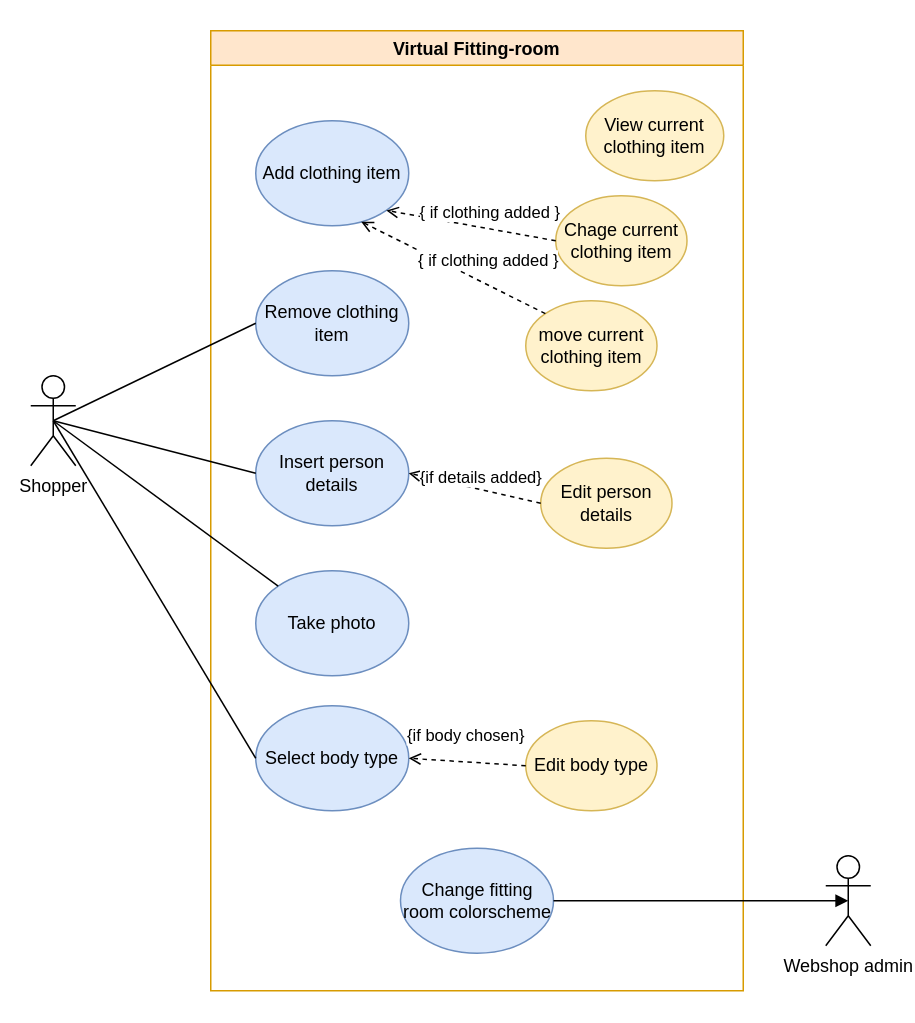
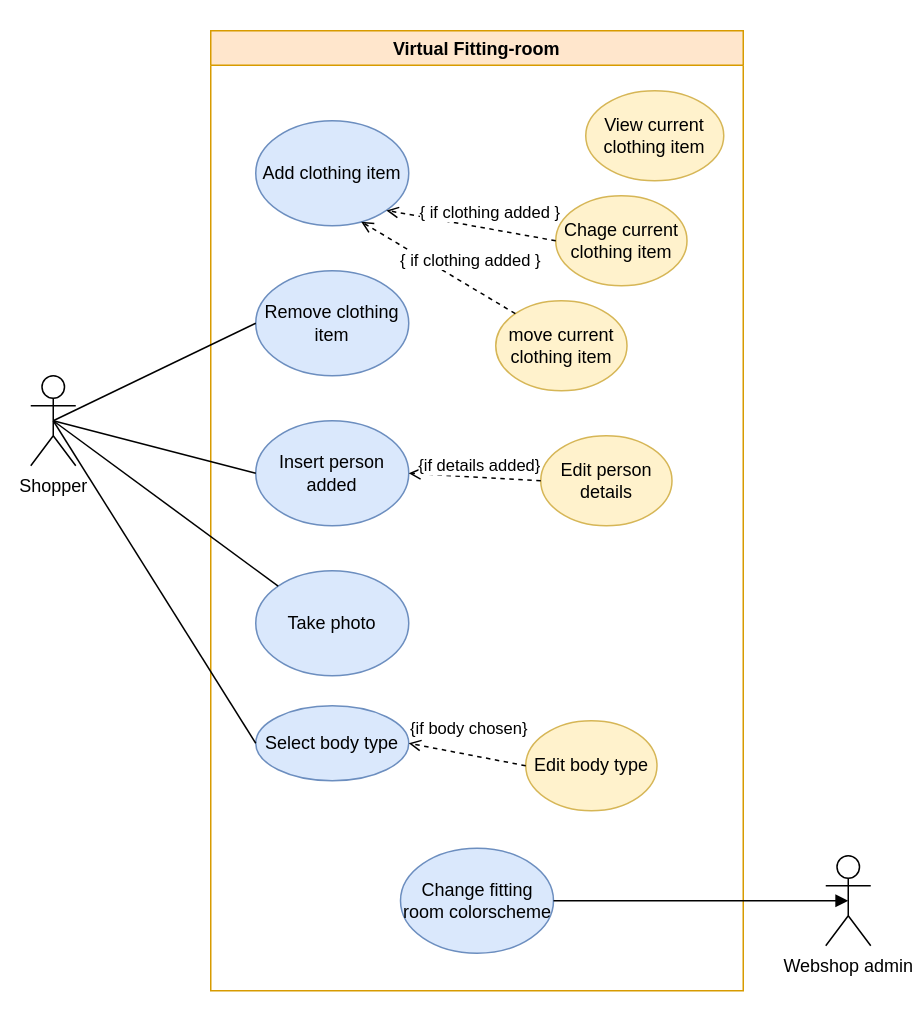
- <mxCell id="9" value="move current clothing item" style="ellipse;whiteSpace=wrap;html=1;fillColor=#fff2cc;strokeColor=#d6b656;" vertex="1" parent="2"><mxGeometry x="210" y="180" width="87.5" height="60" as="geometry" /></mxCell>
+ <mxCell id="9" value="move current clothing item" style="ellipse;whiteSpace=wrap;html=1;fillColor=#fff2cc;strokeColor=#d6b656;" vertex="1" parent="2"><mxGeometry x="190" y="180" width="87.5" height="60" as="geometry" /></mxCell>
- <mxCell id="11" value="Insert person details" style="ellipse;whiteSpace=wrap;html=1;fillColor=#dae8fc;strokeColor=#6c8ebf;" vertex="1" parent="2"><mxGeometry x="30" y="260" width="102" height="70" as="geometry" /></mxCell>
+ <mxCell id="11" value="Insert person added" style="ellipse;whiteSpace=wrap;html=1;fillColor=#dae8fc;strokeColor=#6c8ebf;" vertex="1" parent="2"><mxGeometry x="30" y="260" width="102" height="70" as="geometry" /></mxCell>
- <mxCell id="12" value="Edit person details" style="ellipse;whiteSpace=wrap;html=1;fillColor=#fff2cc;strokeColor=#d6b656;" vertex="1" parent="2"><mxGeometry x="220" y="285" width="87.5" height="60" as="geometry" /></mxCell>
+ <mxCell id="12" value="Edit person details" style="ellipse;whiteSpace=wrap;html=1;fillColor=#fff2cc;strokeColor=#d6b656;" vertex="1" parent="2"><mxGeometry x="220" y="270" width="87.5" height="60" as="geometry" /></mxCell>
- <mxCell id="15" value="Select body type" style="ellipse;whiteSpace=wrap;html=1;fillColor=#dae8fc;strokeColor=#6c8ebf;" vertex="1" parent="2"><mxGeometry x="30" y="450" width="102" height="70" as="geometry" /></mxCell>
+ <mxCell id="15" value="Select body type" style="ellipse;whiteSpace=wrap;html=1;fillColor=#dae8fc;strokeColor=#6c8ebf;" vertex="1" parent="2"><mxGeometry x="30" y="450" width="102" height="50" as="geometry" /></mxCell>
